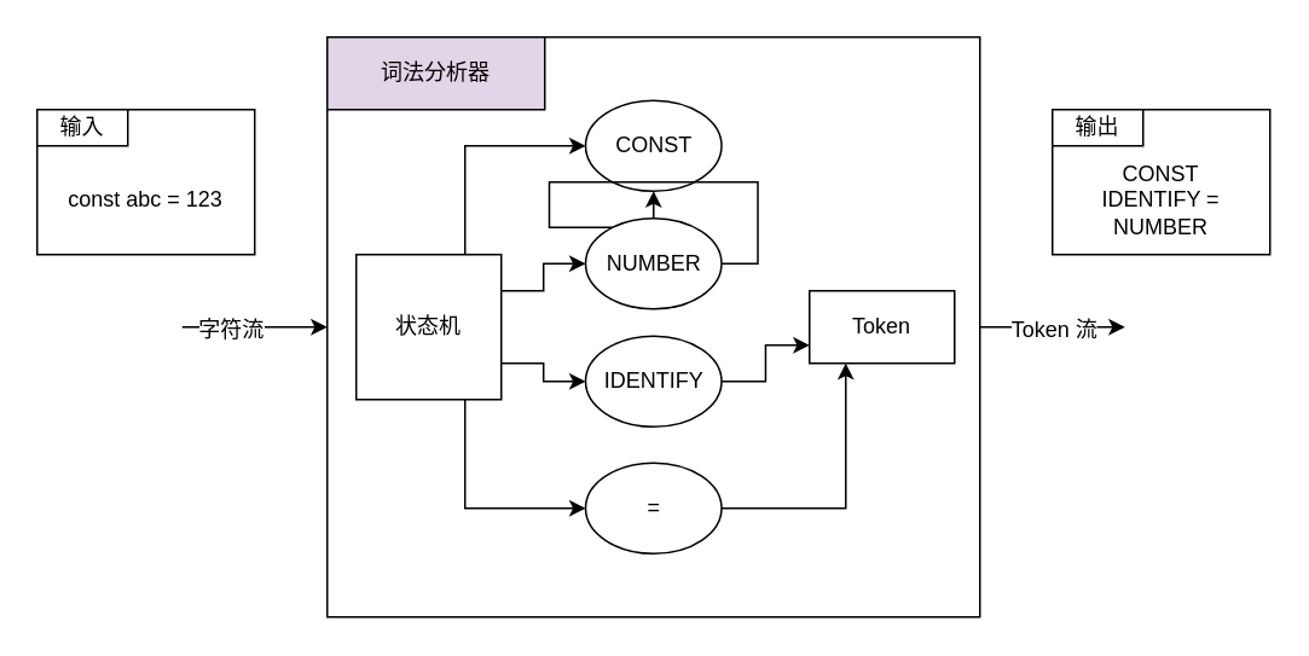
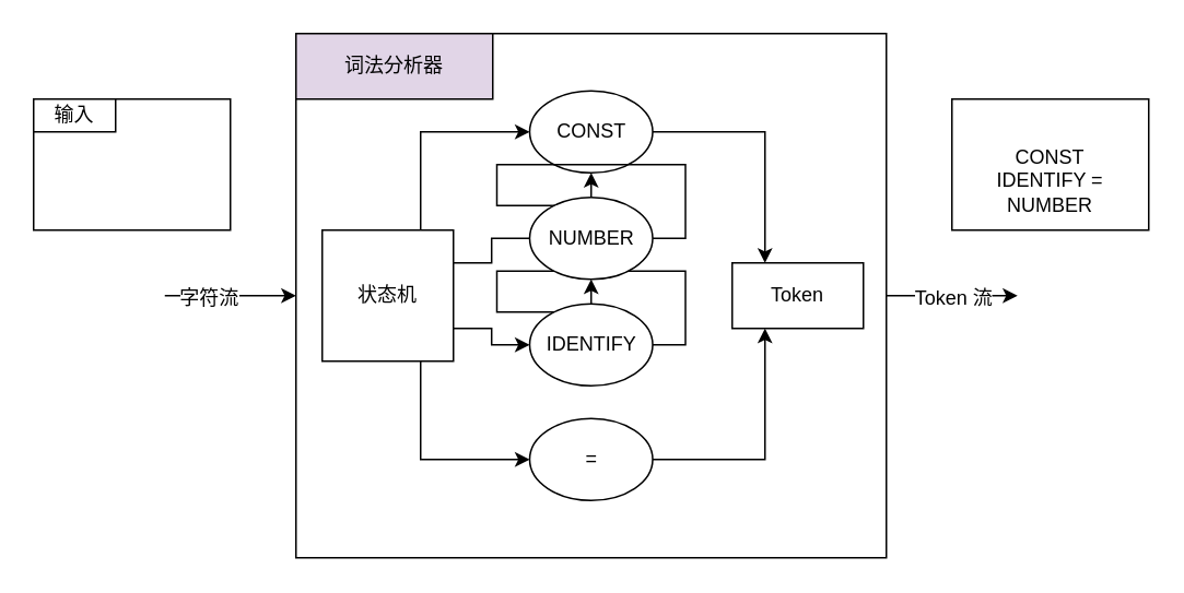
- <mxCell id="26" value="输出" style="rounded=0;whiteSpace=wrap;html=1;" vertex="1" parent="1"><mxGeometry x="580" y="60" width="50" height="20" as="geometry" /></mxCell>
+ <mxCell id="13" style="edgeStyle=orthogonalEdgeStyle;rounded=0;orthogonalLoop=1;jettySize=auto;html=1;exitX=1;exitY=0.5;exitDx=0;exitDy=0;entryX=0.25;entryY=0;entryDx=0;entryDy=0;" edge="1" parent="1" source="14" target="19"><mxGeometry relative="1" as="geometry" /></mxCell>
- <mxCell id="24" value="const abc = 123" style="text;html=1;strokeColor=none;fillColor=none;align=center;verticalAlign=middle;whiteSpace=wrap;rounded=0;" vertex="1" parent="1"><mxGeometry x="20" y="80" width="120" height="60" as="geometry" /></mxCell>
- <mxCell id="11" style="edgeStyle=orthogonalEdgeStyle;rounded=0;orthogonalLoop=1;jettySize=auto;html=1;exitX=1;exitY=0.25;exitDx=0;exitDy=0;entryX=0;entryY=0.5;entryDx=0;entryDy=0;" edge="1" parent="1" source="12" target="18"><mxGeometry relative="1" as="geometry" /></mxCell>
+ <mxCell id="11" style="edgeStyle=orthogonalEdgeStyle;rounded=0;orthogonalLoop=1;jettySize=auto;html=1;exitX=1;exitY=0.25;exitDx=0;exitDy=0;entryX=0;entryY=0.5;entryDx=0;entryDy=0;endArrow=none;" edge="1" parent="1" source="12" target="18"><mxGeometry relative="1" as="geometry" /></mxCell>
- <mxCell id="15" style="edgeStyle=orthogonalEdgeStyle;rounded=0;orthogonalLoop=1;jettySize=auto;html=1;exitX=1;exitY=0.5;exitDx=0;exitDy=0;entryX=0;entryY=0.75;entryDx=0;entryDy=0;" edge="1" parent="1" source="16" target="19"><mxGeometry relative="1" as="geometry" /></mxCell>
+ <mxCell id="15" style="edgeStyle=orthogonalEdgeStyle;rounded=0;orthogonalLoop=1;jettySize=auto;html=1;exitX=1;exitY=0.5;exitDx=0;exitDy=0;" edge="1" parent="1" source="16" target="18"><mxGeometry relative="1" as="geometry" /></mxCell>
